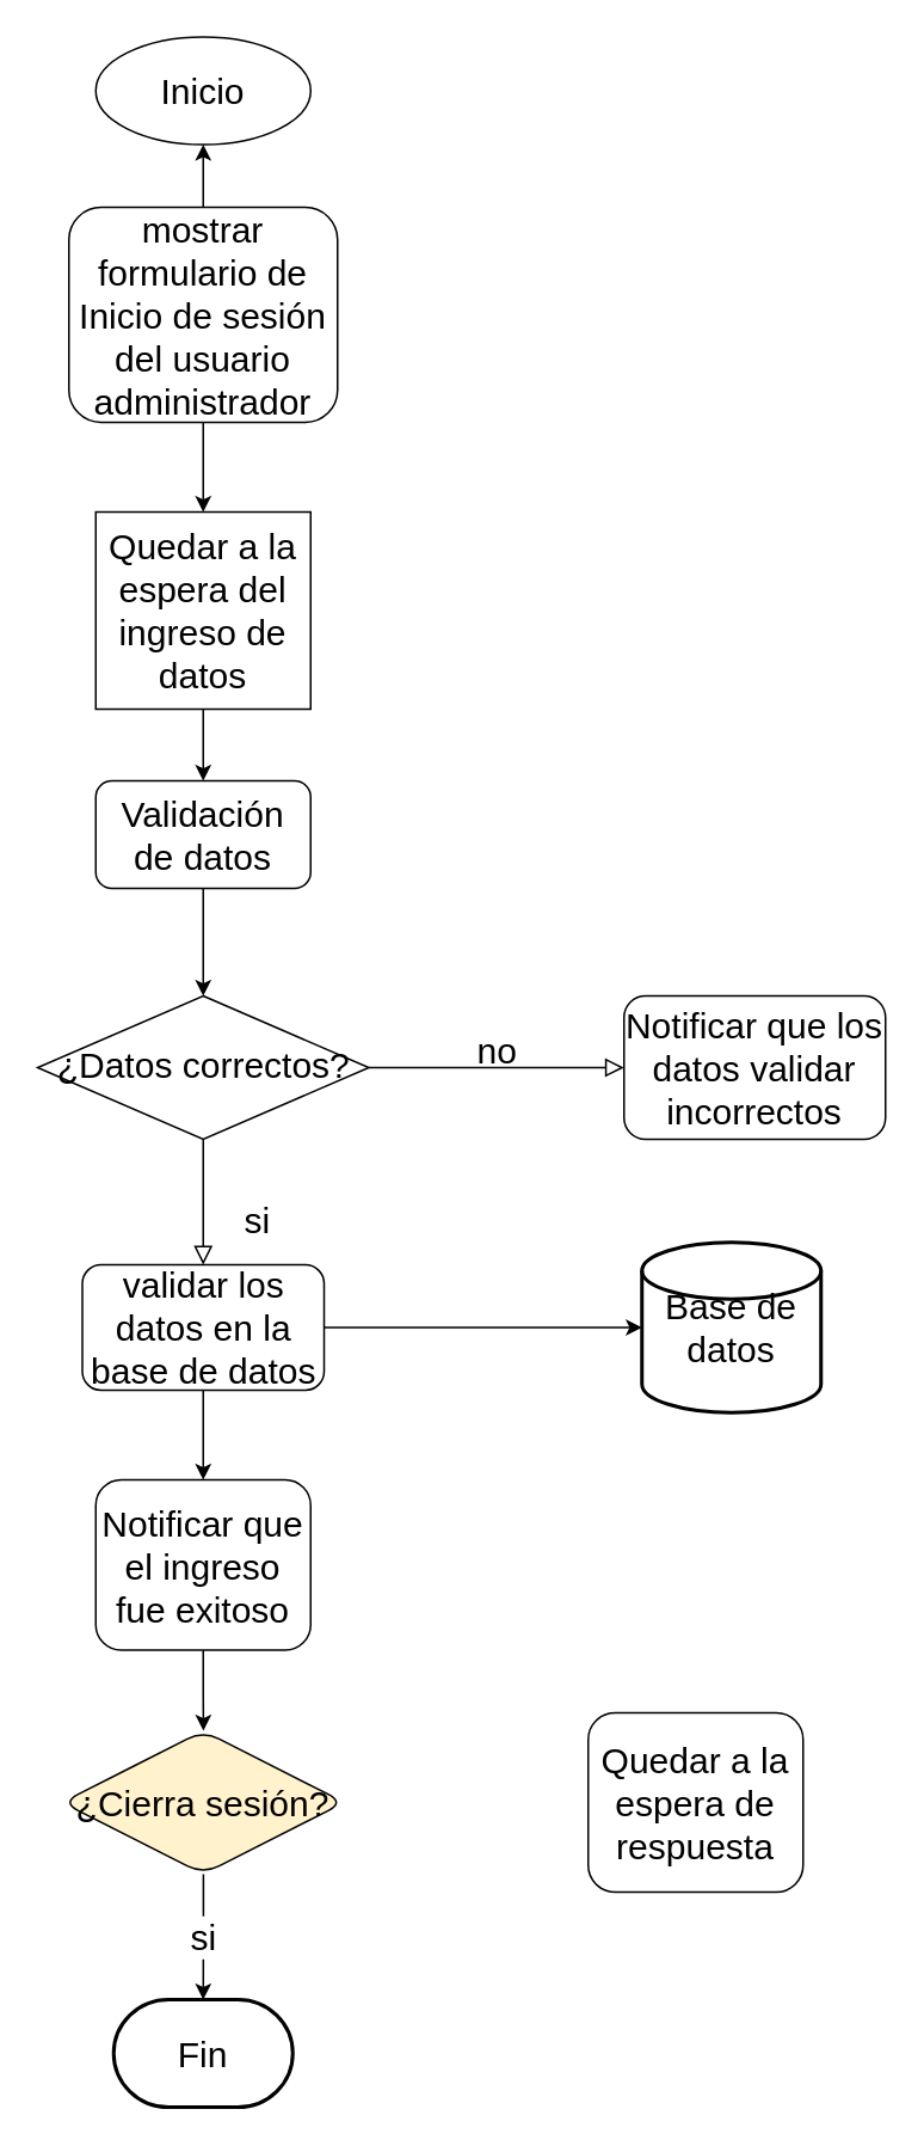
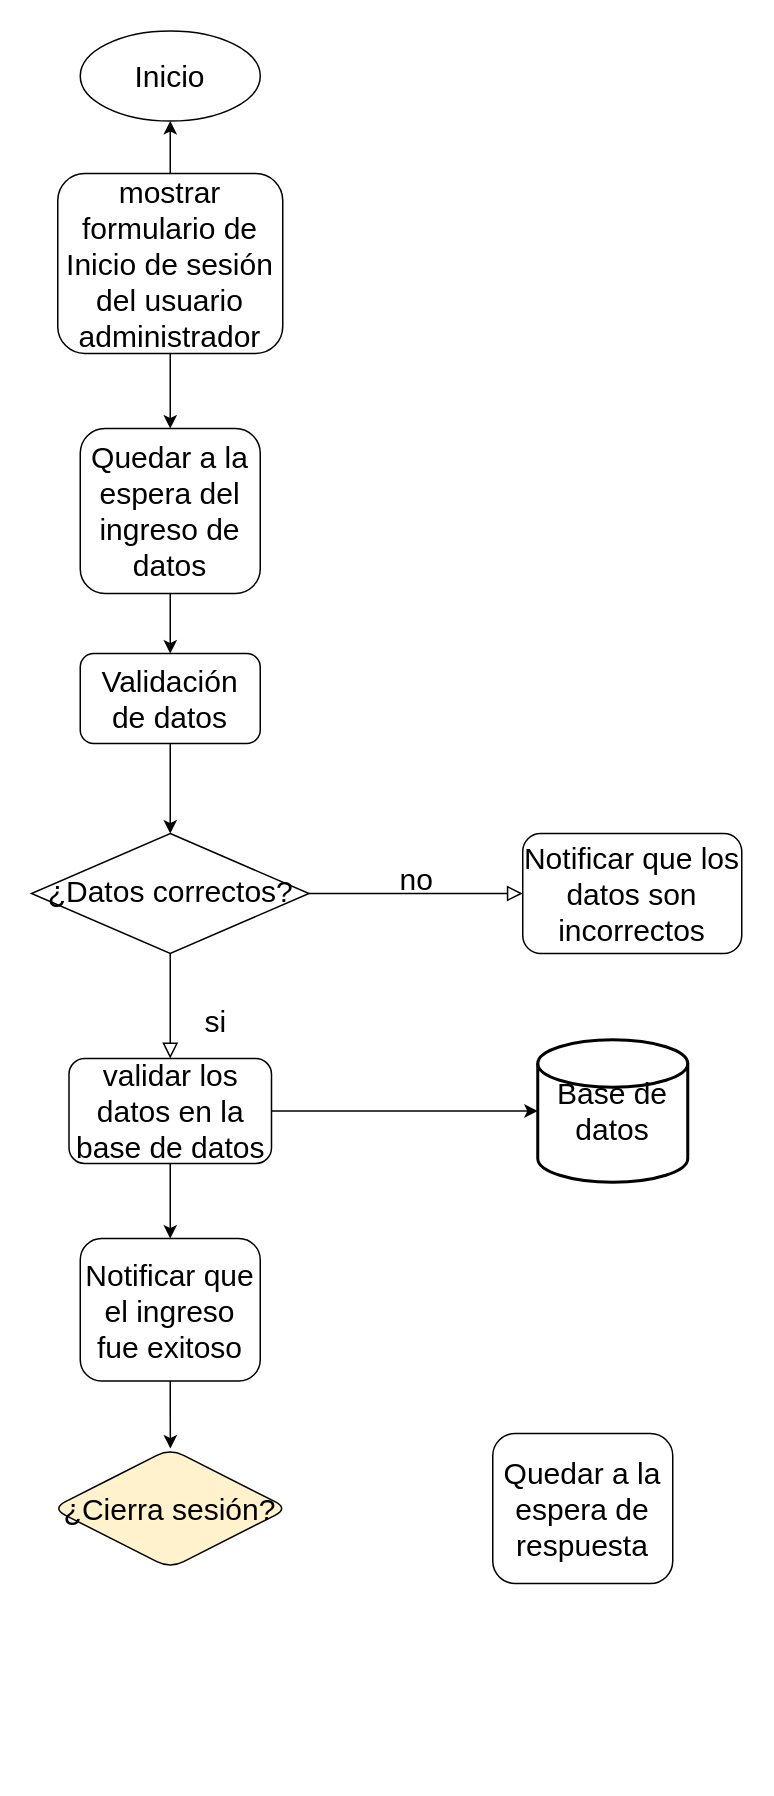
- <mxCell id="13" value="&lt;font style=&quot;font-size: 20px;&quot;&gt;Quedar a la espera del ingreso de datos&lt;/font&gt;" style="whiteSpace=wrap;html=1;glass=0;strokeWidth=1;shadow=0;fontSize=20;rounded=0;" parent="1" vertex="1"><mxGeometry x="53" y="285" width="120" height="110" as="geometry" /></mxCell>
+ <mxCell id="13" value="&lt;font style=&quot;font-size: 20px;&quot;&gt;Quedar a la espera del ingreso de datos&lt;/font&gt;" style="rounded=1;whiteSpace=wrap;html=1;glass=0;strokeWidth=1;shadow=0;fontSize=20;" parent="1" vertex="1"><mxGeometry x="53" y="285" width="120" height="110" as="geometry" /></mxCell>
- <mxCell id="11" value="&lt;font style=&quot;font-size: 20px;&quot;&gt;Notificar que los datos validar incorrectos&lt;/font&gt;" style="rounded=1;whiteSpace=wrap;html=1;fontSize=20;glass=0;strokeWidth=1;shadow=0;" parent="1" vertex="1"><mxGeometry x="348" y="555" width="146" height="80" as="geometry" /></mxCell>
+ <mxCell id="11" value="&lt;font style=&quot;font-size: 20px;&quot;&gt;Notificar que los datos son incorrectos&lt;/font&gt;" style="rounded=1;whiteSpace=wrap;html=1;fontSize=20;glass=0;strokeWidth=1;shadow=0;" parent="1" vertex="1"><mxGeometry x="348" y="555" width="146" height="80" as="geometry" /></mxCell>
- <mxCell id="17" value="si" style="edgeStyle=orthogonalEdgeStyle;rounded=0;orthogonalLoop=1;jettySize=auto;html=1;entryX=0.5;entryY=0;entryDx=0;entryDy=0;entryPerimeter=0;fontSize=20;" edge="1" parent="1" source="18" target="23"><mxGeometry relative="1" as="geometry"><mxPoint x="113" y="1135" as="targetPoint" /></mxGeometry></mxCell>
- <mxCell id="23" value="Fin" style="strokeWidth=2;html=1;shape=mxgraph.flowchart.terminator;whiteSpace=wrap;fontSize=20;" vertex="1" parent="1"><mxGeometry x="63" y="1115" width="100" height="60" as="geometry" /></mxCell>
